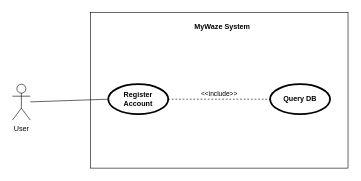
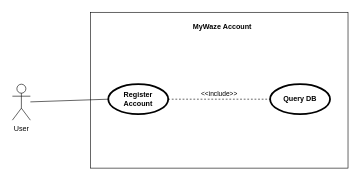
- <mxCell id="5" value="&lt;b&gt;MyWaze System&lt;/b&gt;" style="text;html=1;align=center;verticalAlign=middle;resizable=0;points=[];autosize=1;strokeColor=none;fillColor=none;" parent="1" vertex="1"><mxGeometry x="310" y="30" width="120" height="30" as="geometry" /></mxCell>
+ <mxCell id="5" value="&lt;b&gt;MyWaze Account&lt;/b&gt;" style="text;html=1;align=center;verticalAlign=middle;resizable=0;points=[];autosize=1;strokeColor=none;fillColor=none;" parent="1" vertex="1"><mxGeometry x="310" y="30" width="120" height="30" as="geometry" /></mxCell>
